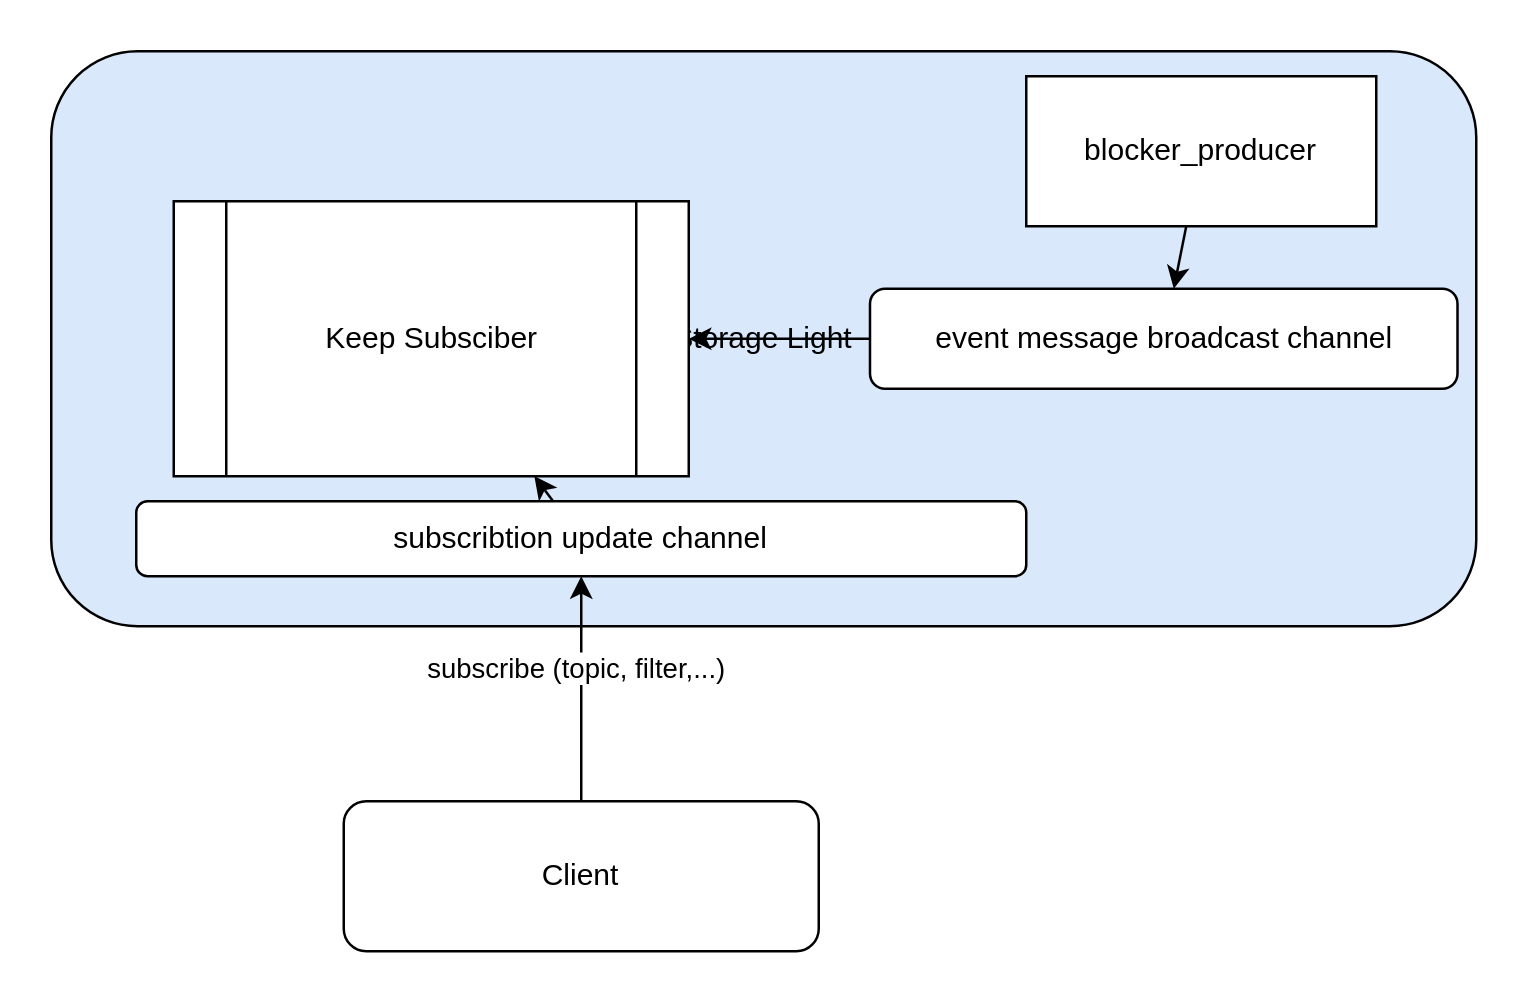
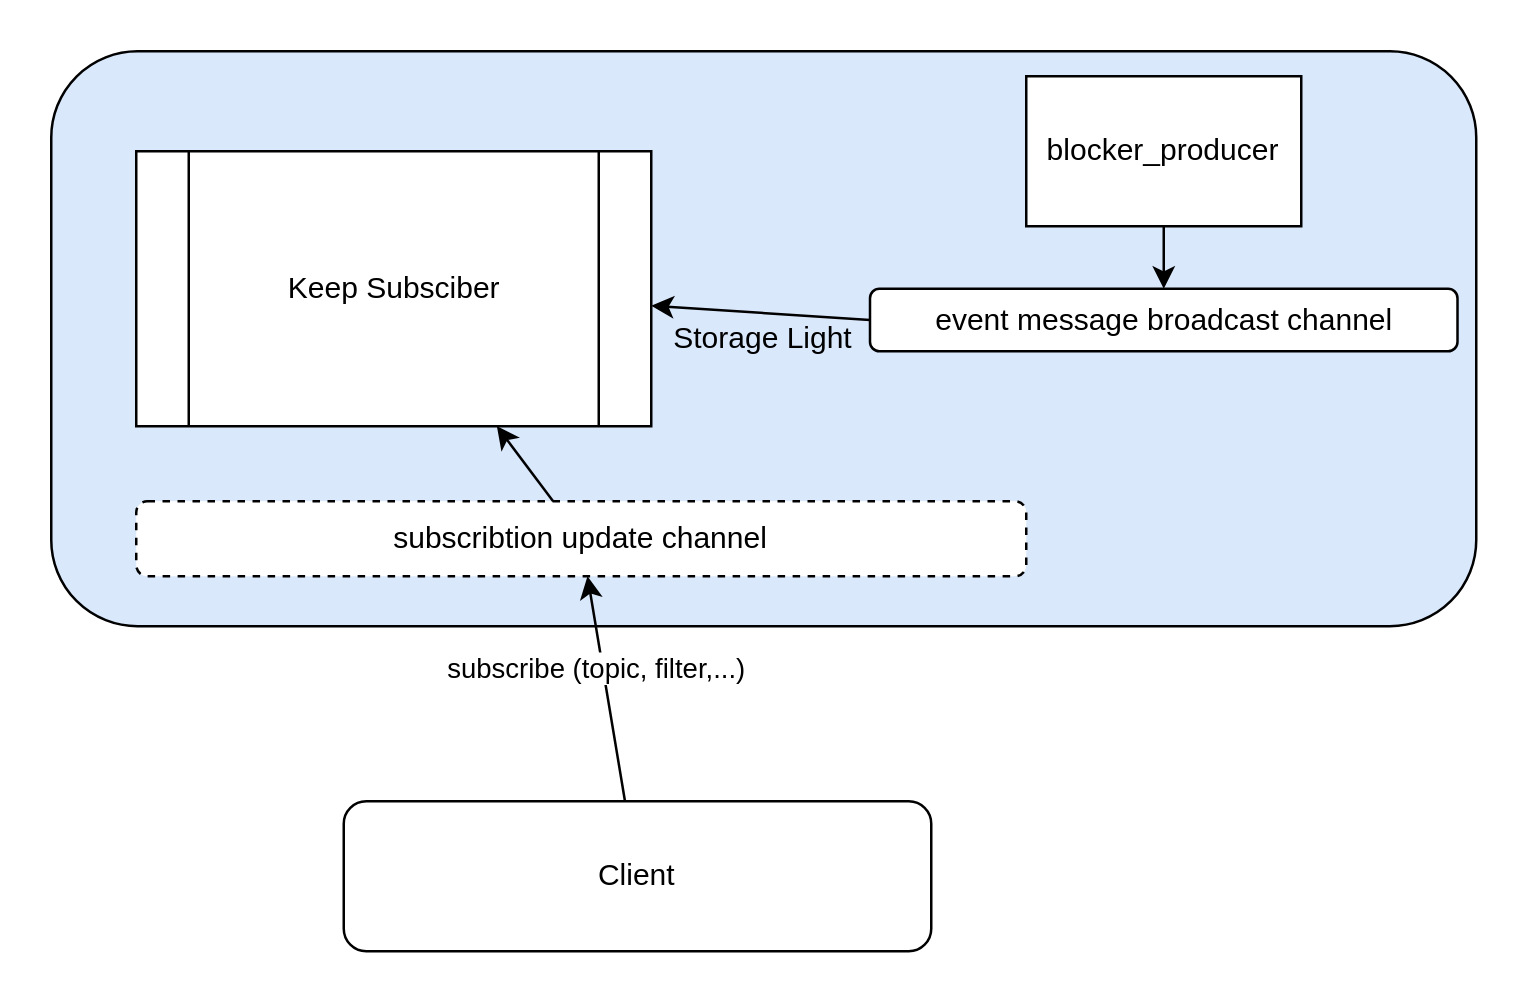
- <mxCell id="8" value="blocker_producer" style="rounded=0;whiteSpace=wrap;html=1;" vertex="1" parent="1"><mxGeometry x="410" y="30" width="140" height="60" as="geometry" /></mxCell>
+ <mxCell id="8" value="blocker_producer" style="rounded=0;whiteSpace=wrap;html=1;" vertex="1" parent="1"><mxGeometry x="410" y="30" width="110" height="60" as="geometry" /></mxCell>
- <mxCell id="10" value="Keep Subsciber" style="shape=process;whiteSpace=wrap;html=1;backgroundOutline=1;" vertex="1" parent="1"><mxGeometry x="69" y="80" width="206" height="110" as="geometry" /></mxCell>
+ <mxCell id="10" value="Keep Subsciber" style="shape=process;whiteSpace=wrap;html=1;backgroundOutline=1;" vertex="1" parent="1"><mxGeometry x="54" y="60" width="206" height="110" as="geometry" /></mxCell>
- <mxCell id="7" value="event message broadcast channel" style="rounded=1;whiteSpace=wrap;html=1;" vertex="1" parent="1"><mxGeometry x="347.5" y="115" width="235" height="40" as="geometry" /></mxCell>
+ <mxCell id="7" value="event message broadcast channel" style="rounded=1;whiteSpace=wrap;html=1;" vertex="1" parent="1"><mxGeometry x="347.5" y="115" width="235" height="25" as="geometry" /></mxCell>
- <mxCell id="6" value="subscribtion update channel" style="rounded=1;whiteSpace=wrap;html=1;" vertex="1" parent="1"><mxGeometry x="54" y="200" width="356" height="30" as="geometry" /></mxCell>
+ <mxCell id="6" value="subscribtion update channel" style="rounded=1;whiteSpace=wrap;html=1;dashed=1;" vertex="1" parent="1"><mxGeometry x="54" y="200" width="356" height="30" as="geometry" /></mxCell>
- <mxCell id="3" value="Client" style="rounded=1;whiteSpace=wrap;html=1;" vertex="1" parent="1"><mxGeometry x="137" y="320" width="190" height="60" as="geometry" /></mxCell>
+ <mxCell id="3" value="Client" style="rounded=1;whiteSpace=wrap;html=1;" vertex="1" parent="1"><mxGeometry x="137" y="320" width="235" height="60" as="geometry" /></mxCell>
